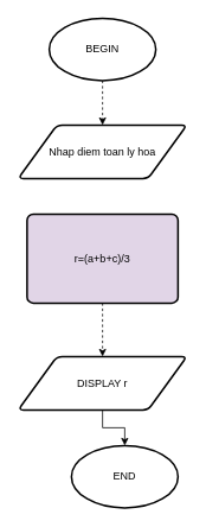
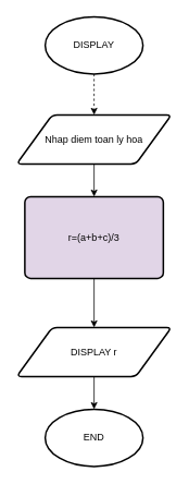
- <mxCell id="9" value="BEGIN" style="strokeWidth=2;html=1;shape=mxgraph.flowchart.start_1;whiteSpace=wrap;" vertex="1" parent="1"><mxGeometry x="55" y="20" width="120" height="70" as="geometry" /></mxCell>
+ <mxCell id="9" value="DISPLAY" style="strokeWidth=2;html=1;shape=mxgraph.flowchart.start_1;whiteSpace=wrap;" vertex="1" parent="1"><mxGeometry x="55" y="20" width="120" height="70" as="geometry" /></mxCell>
+ <mxCell id="2" value="" style="edgeStyle=orthogonalEdgeStyle;rounded=0;orthogonalLoop=1;jettySize=auto;html=1;" edge="1" parent="1" source="3" target="5"><mxGeometry relative="1" as="geometry" /></mxCell>
- <mxCell id="4" value="" style="edgeStyle=orthogonalEdgeStyle;rounded=0;orthogonalLoop=1;jettySize=auto;html=1;dashed=1;" edge="1" parent="1" source="5" target="7"><mxGeometry relative="1" as="geometry" /></mxCell>
+ <mxCell id="4" value="" style="edgeStyle=orthogonalEdgeStyle;rounded=0;orthogonalLoop=1;jettySize=auto;html=1;" edge="1" parent="1" source="5" target="7"><mxGeometry relative="1" as="geometry" /></mxCell>
- <mxCell id="10" value="END" style="strokeWidth=2;html=1;shape=mxgraph.flowchart.start_1;whiteSpace=wrap;" vertex="1" parent="1"><mxGeometry x="80" y="500" width="120" height="70" as="geometry" /></mxCell>
+ <mxCell id="10" value="END" style="strokeWidth=2;html=1;shape=mxgraph.flowchart.start_1;whiteSpace=wrap;" vertex="1" parent="1"><mxGeometry x="55" y="500" width="120" height="70" as="geometry" /></mxCell>
